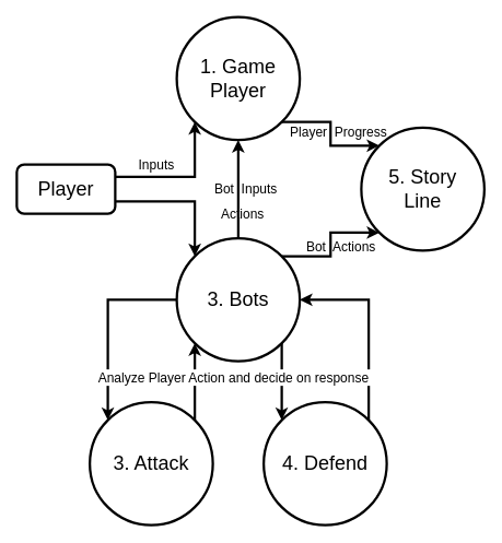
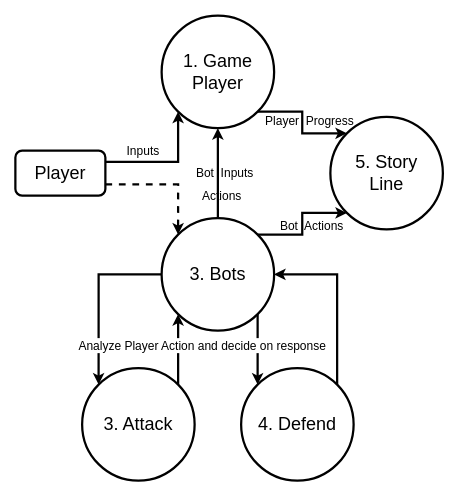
- <mxCell id="2" style="edgeStyle=orthogonalEdgeStyle;rounded=0;orthogonalLoop=1;jettySize=auto;html=1;exitX=1;exitY=0.75;exitDx=0;exitDy=0;entryX=0;entryY=0;entryDx=0;entryDy=0;strokeWidth=3;" edge="1" parent="1" source="4" target="11"><mxGeometry relative="1" as="geometry" /></mxCell>
+ <mxCell id="2" style="edgeStyle=orthogonalEdgeStyle;rounded=0;orthogonalLoop=1;jettySize=auto;html=1;exitX=1;exitY=0.75;exitDx=0;exitDy=0;entryX=0;entryY=0;entryDx=0;entryDy=0;strokeWidth=3;dashed=1;" edge="1" parent="1" source="4" target="11"><mxGeometry relative="1" as="geometry" /></mxCell>
- <mxCell id="22" value="Analyze Player Action and decide on response" style="text;html=1;align=center;verticalAlign=middle;resizable=0;points=[];autosize=1;strokeColor=none;fillColor=default;fontSize=16;" vertex="1" parent="1"><mxGeometry x="109" y="450" width="350" height="20" as="geometry" /></mxCell>
+ <mxCell id="22" value="Analyze Player Action and decide on response" style="text;html=1;align=center;verticalAlign=middle;resizable=0;points=[];autosize=1;strokeColor=none;fillColor=default;fontSize=16;" vertex="1" parent="1"><mxGeometry x="94" y="450" width="350" height="20" as="geometry" /></mxCell>
